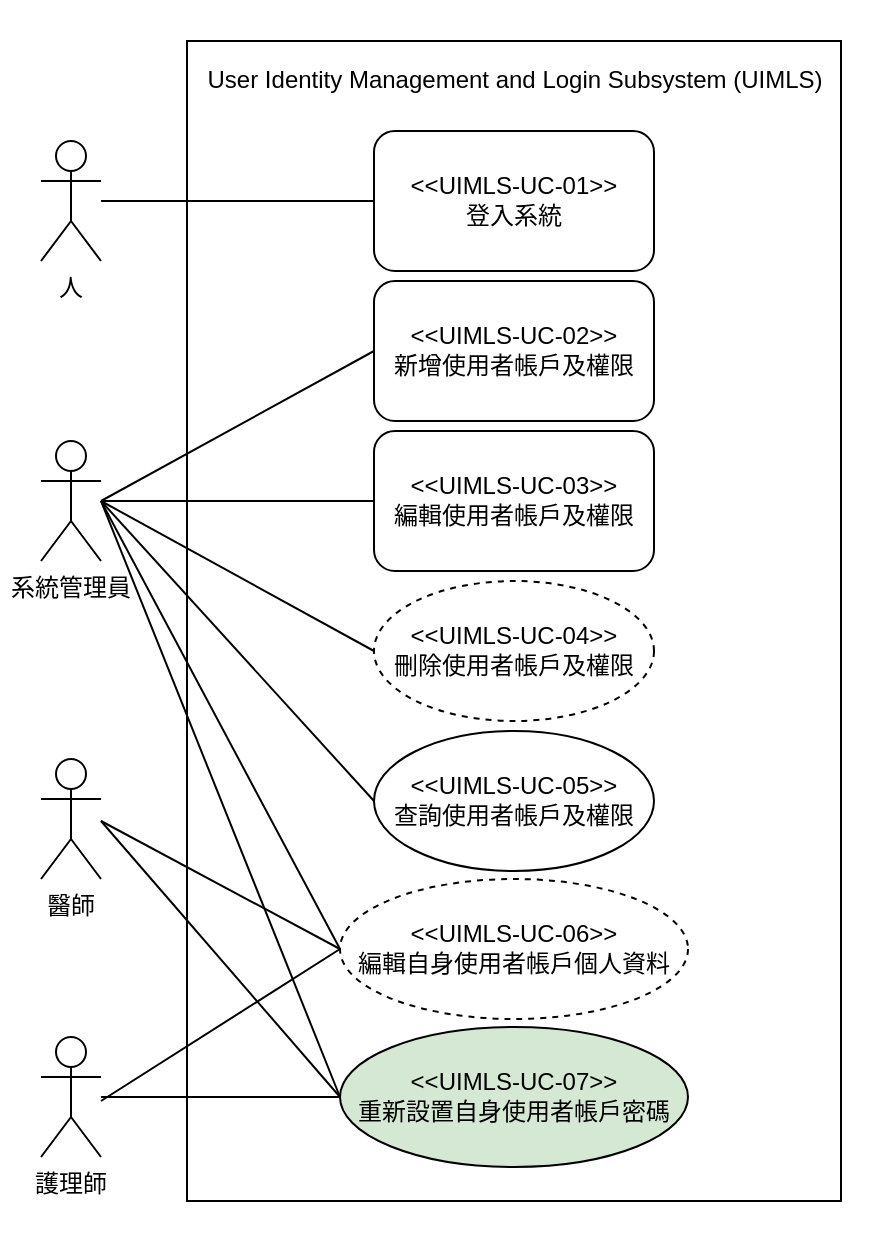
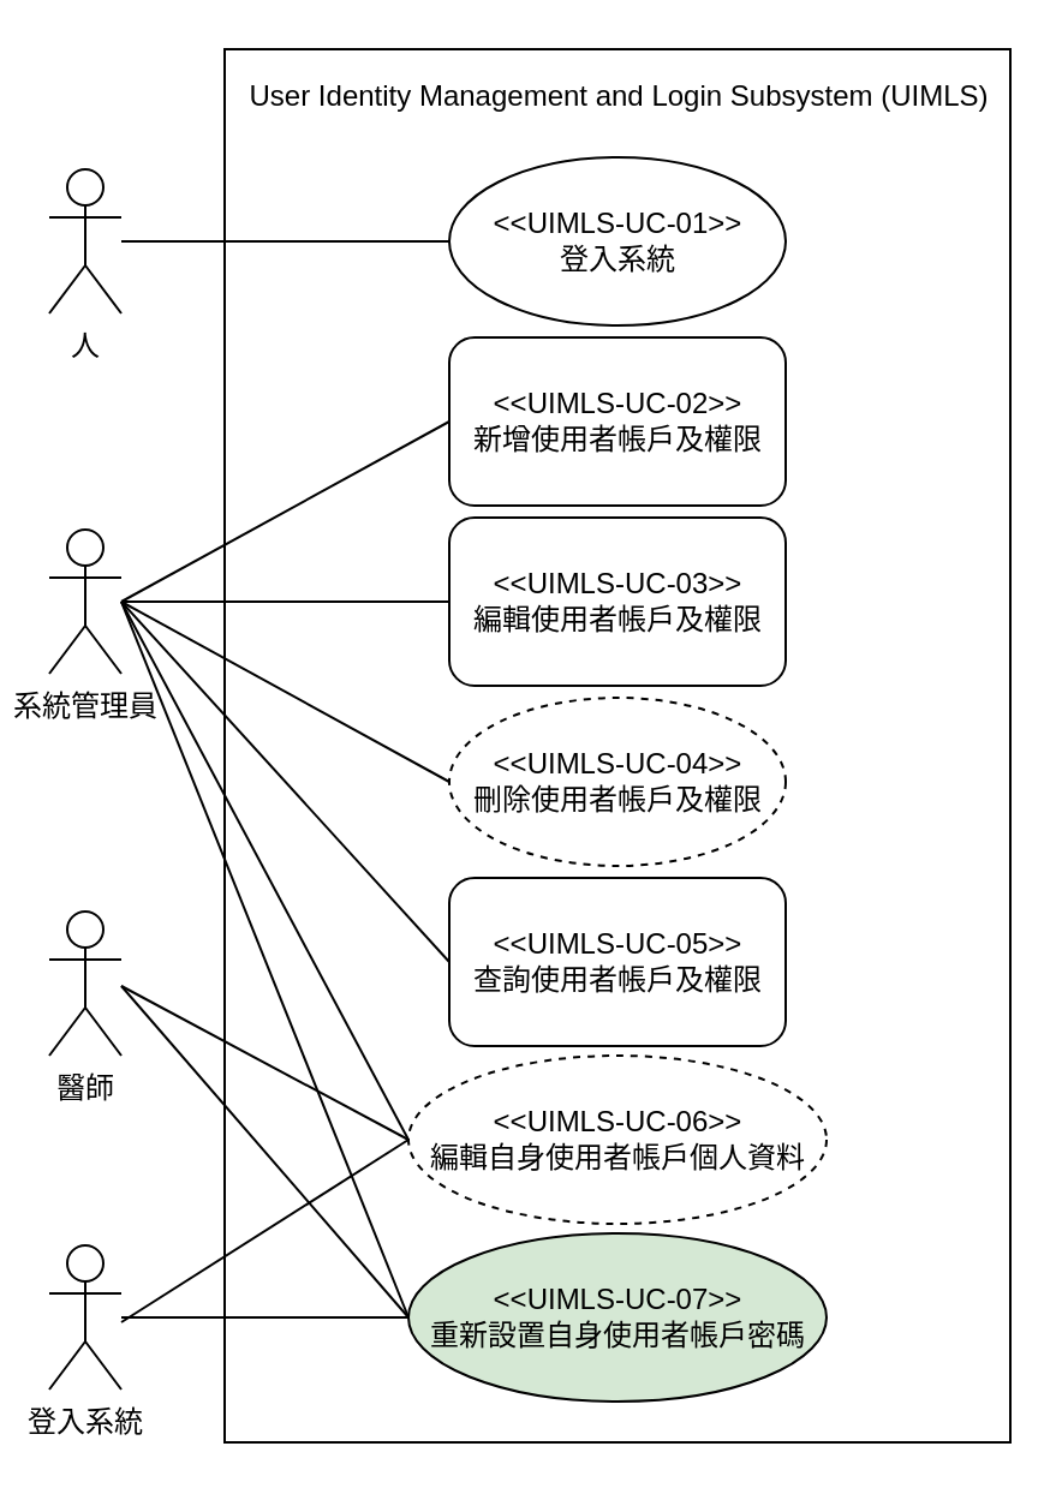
- <mxCell id="24" value="&lt;div&gt;&amp;lt;&amp;lt;UIMLS-UC-01&amp;gt;&amp;gt;&lt;/div&gt;&lt;div&gt;登入系統&lt;/div&gt;" style="whiteSpace=wrap;html=1;rounded=1;" vertex="1" parent="1"><mxGeometry x="186.5" y="65" width="140" height="70" as="geometry" /></mxCell>
+ <mxCell id="24" value="&lt;div&gt;&amp;lt;&amp;lt;UIMLS-UC-01&amp;gt;&amp;gt;&lt;/div&gt;&lt;div&gt;登入系統&lt;/div&gt;" style="ellipse;whiteSpace=wrap;html=1;" vertex="1" parent="1"><mxGeometry x="186.5" y="65" width="140" height="70" as="geometry" /></mxCell>
- <mxCell id="14" value="&lt;div&gt;&amp;lt;&amp;lt;UIMLS-UC-05&amp;gt;&amp;gt;&lt;span&gt;&lt;br&gt;查詢使用者帳戶及權限&lt;/span&gt;&lt;br&gt;&lt;/div&gt;" style="ellipse;whiteSpace=wrap;html=1;" parent="1" vertex="1"><mxGeometry x="186.5" y="365" width="140" height="70" as="geometry" /></mxCell>
+ <mxCell id="14" value="&lt;div&gt;&amp;lt;&amp;lt;UIMLS-UC-05&amp;gt;&amp;gt;&lt;span&gt;&lt;br&gt;查詢使用者帳戶及權限&lt;/span&gt;&lt;br&gt;&lt;/div&gt;" style="whiteSpace=wrap;html=1;rounded=1;" parent="1" vertex="1"><mxGeometry x="186.5" y="365" width="140" height="70" as="geometry" /></mxCell>
- <mxCell id="5" value="護理師" style="shape=umlActor;verticalLabelPosition=bottom;labelBackgroundColor=#ffffff;verticalAlign=top;html=1;" parent="1" vertex="1"><mxGeometry x="20" y="518" width="30" height="60" as="geometry" /></mxCell>
+ <mxCell id="5" value="登入系統" style="shape=umlActor;verticalLabelPosition=bottom;labelBackgroundColor=#ffffff;verticalAlign=top;html=1;" parent="1" vertex="1"><mxGeometry x="20" y="518" width="30" height="60" as="geometry" /></mxCell>
